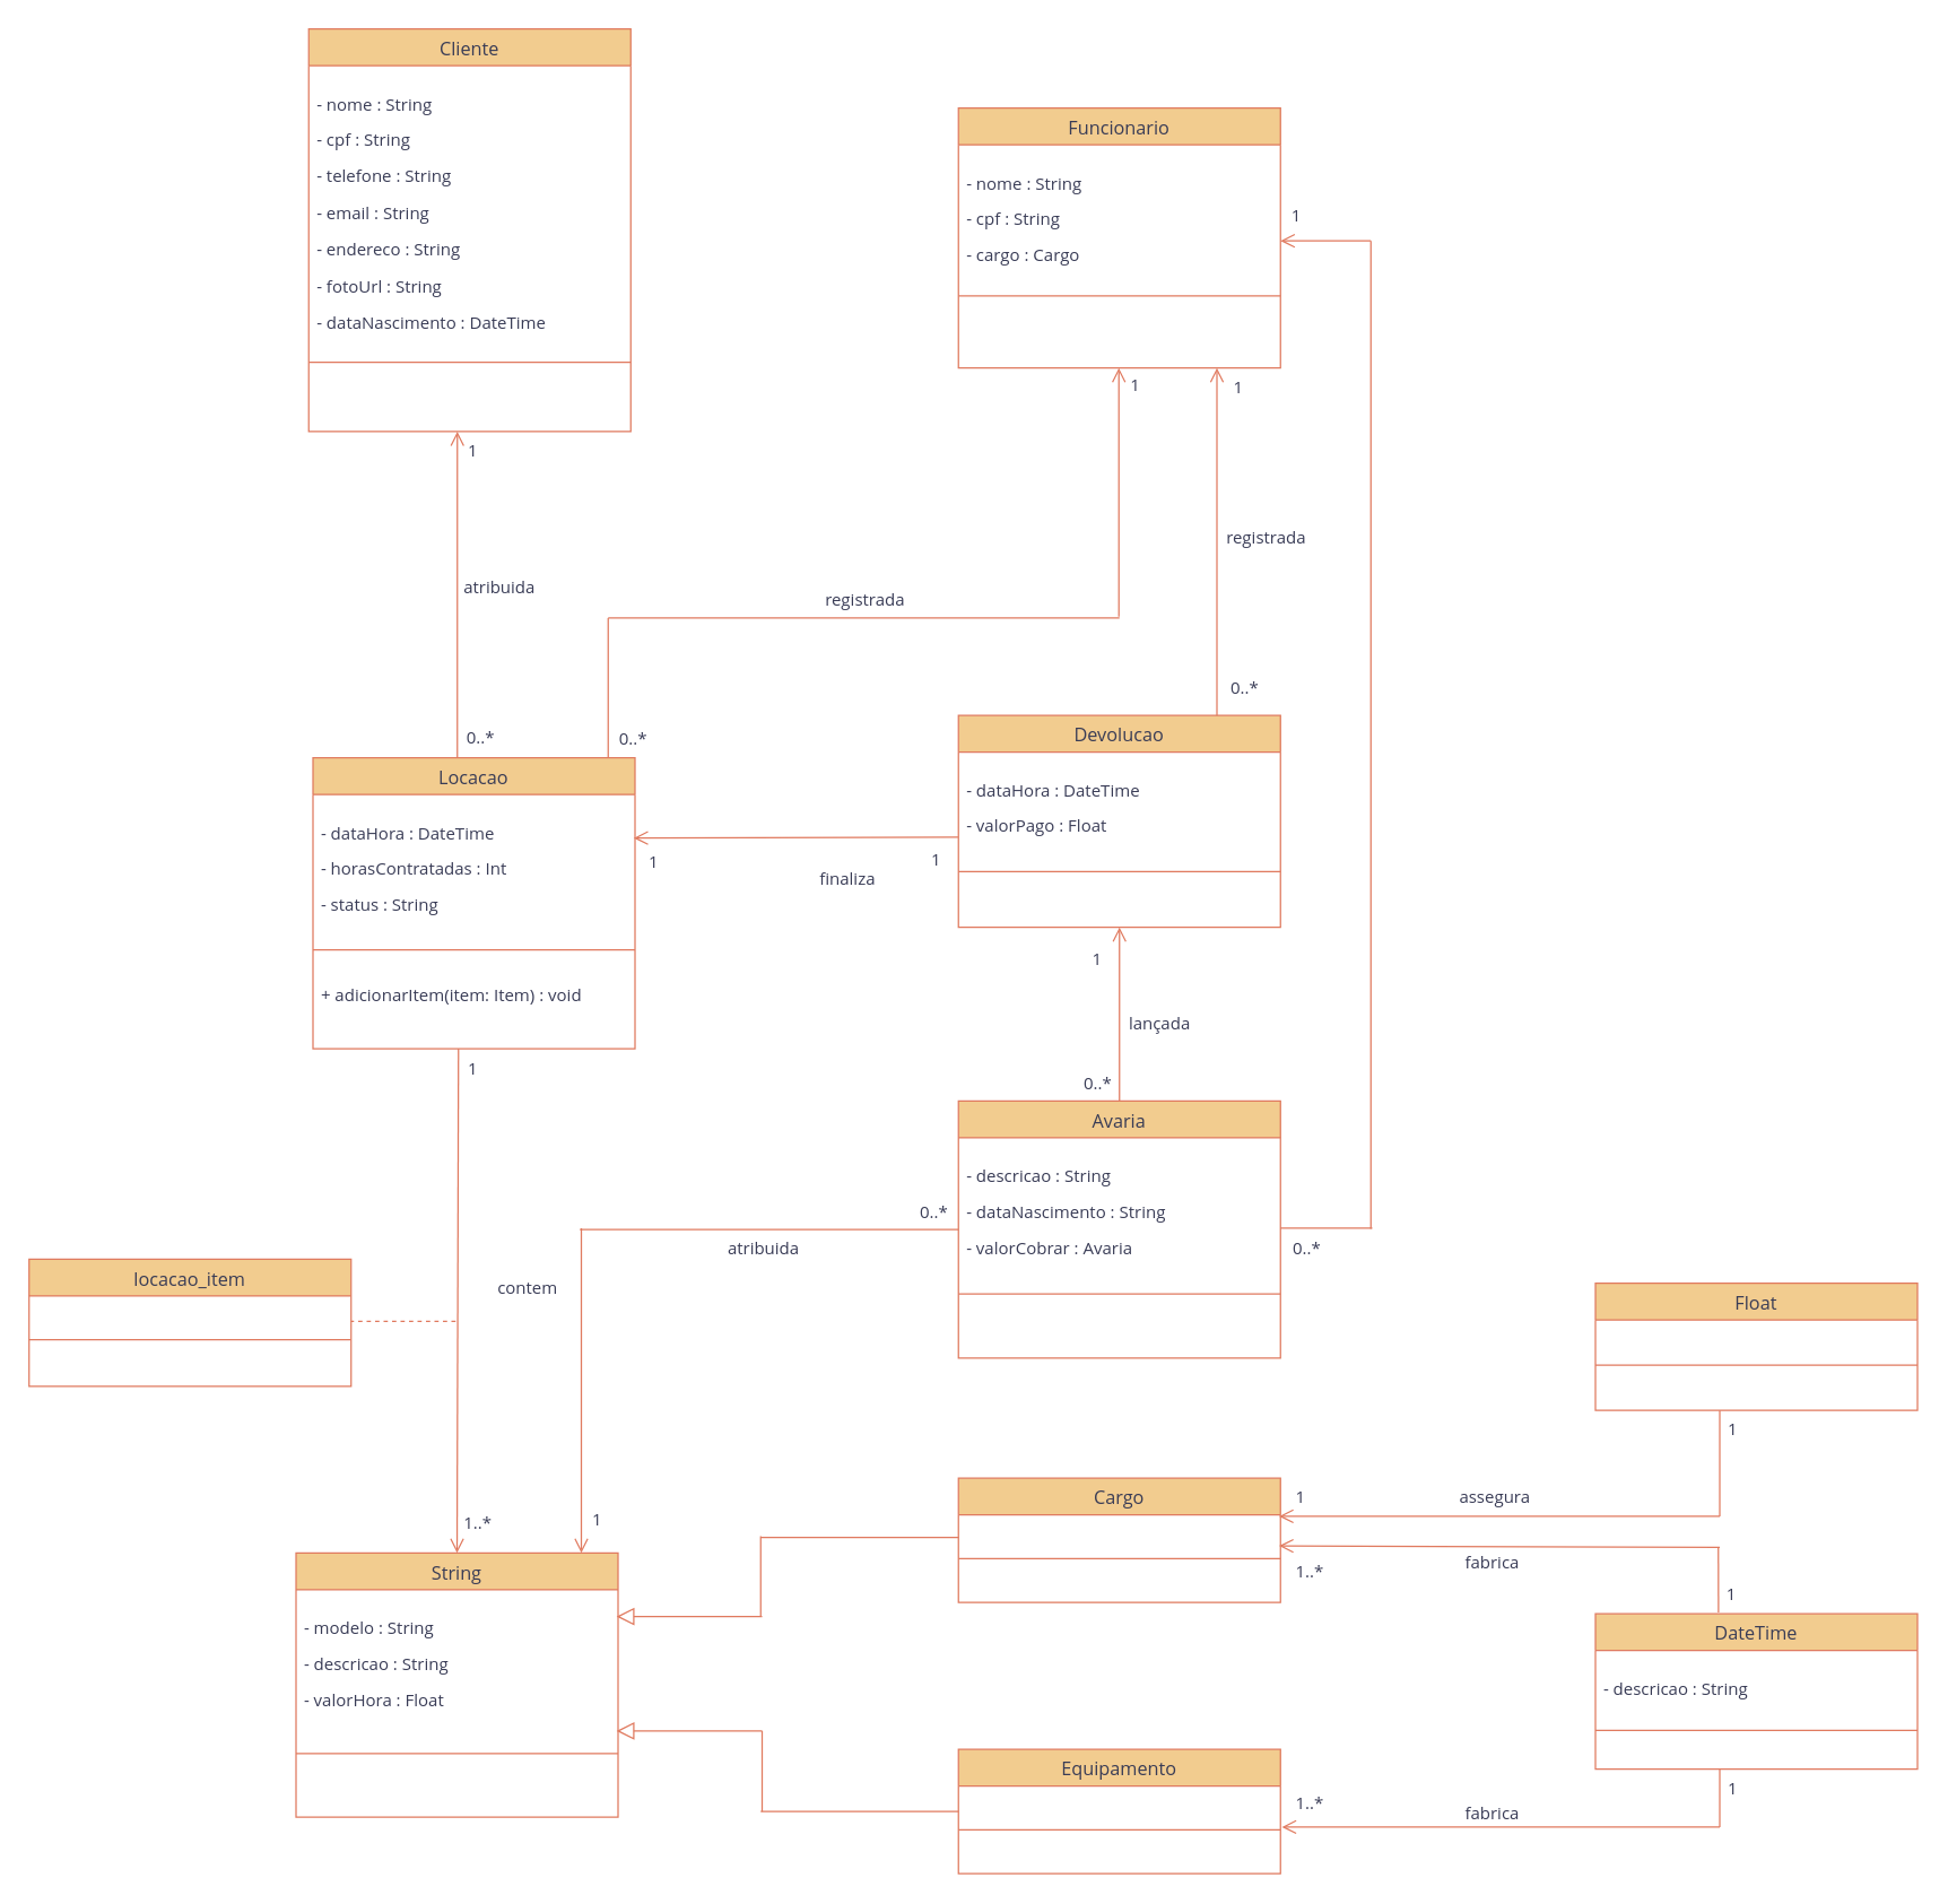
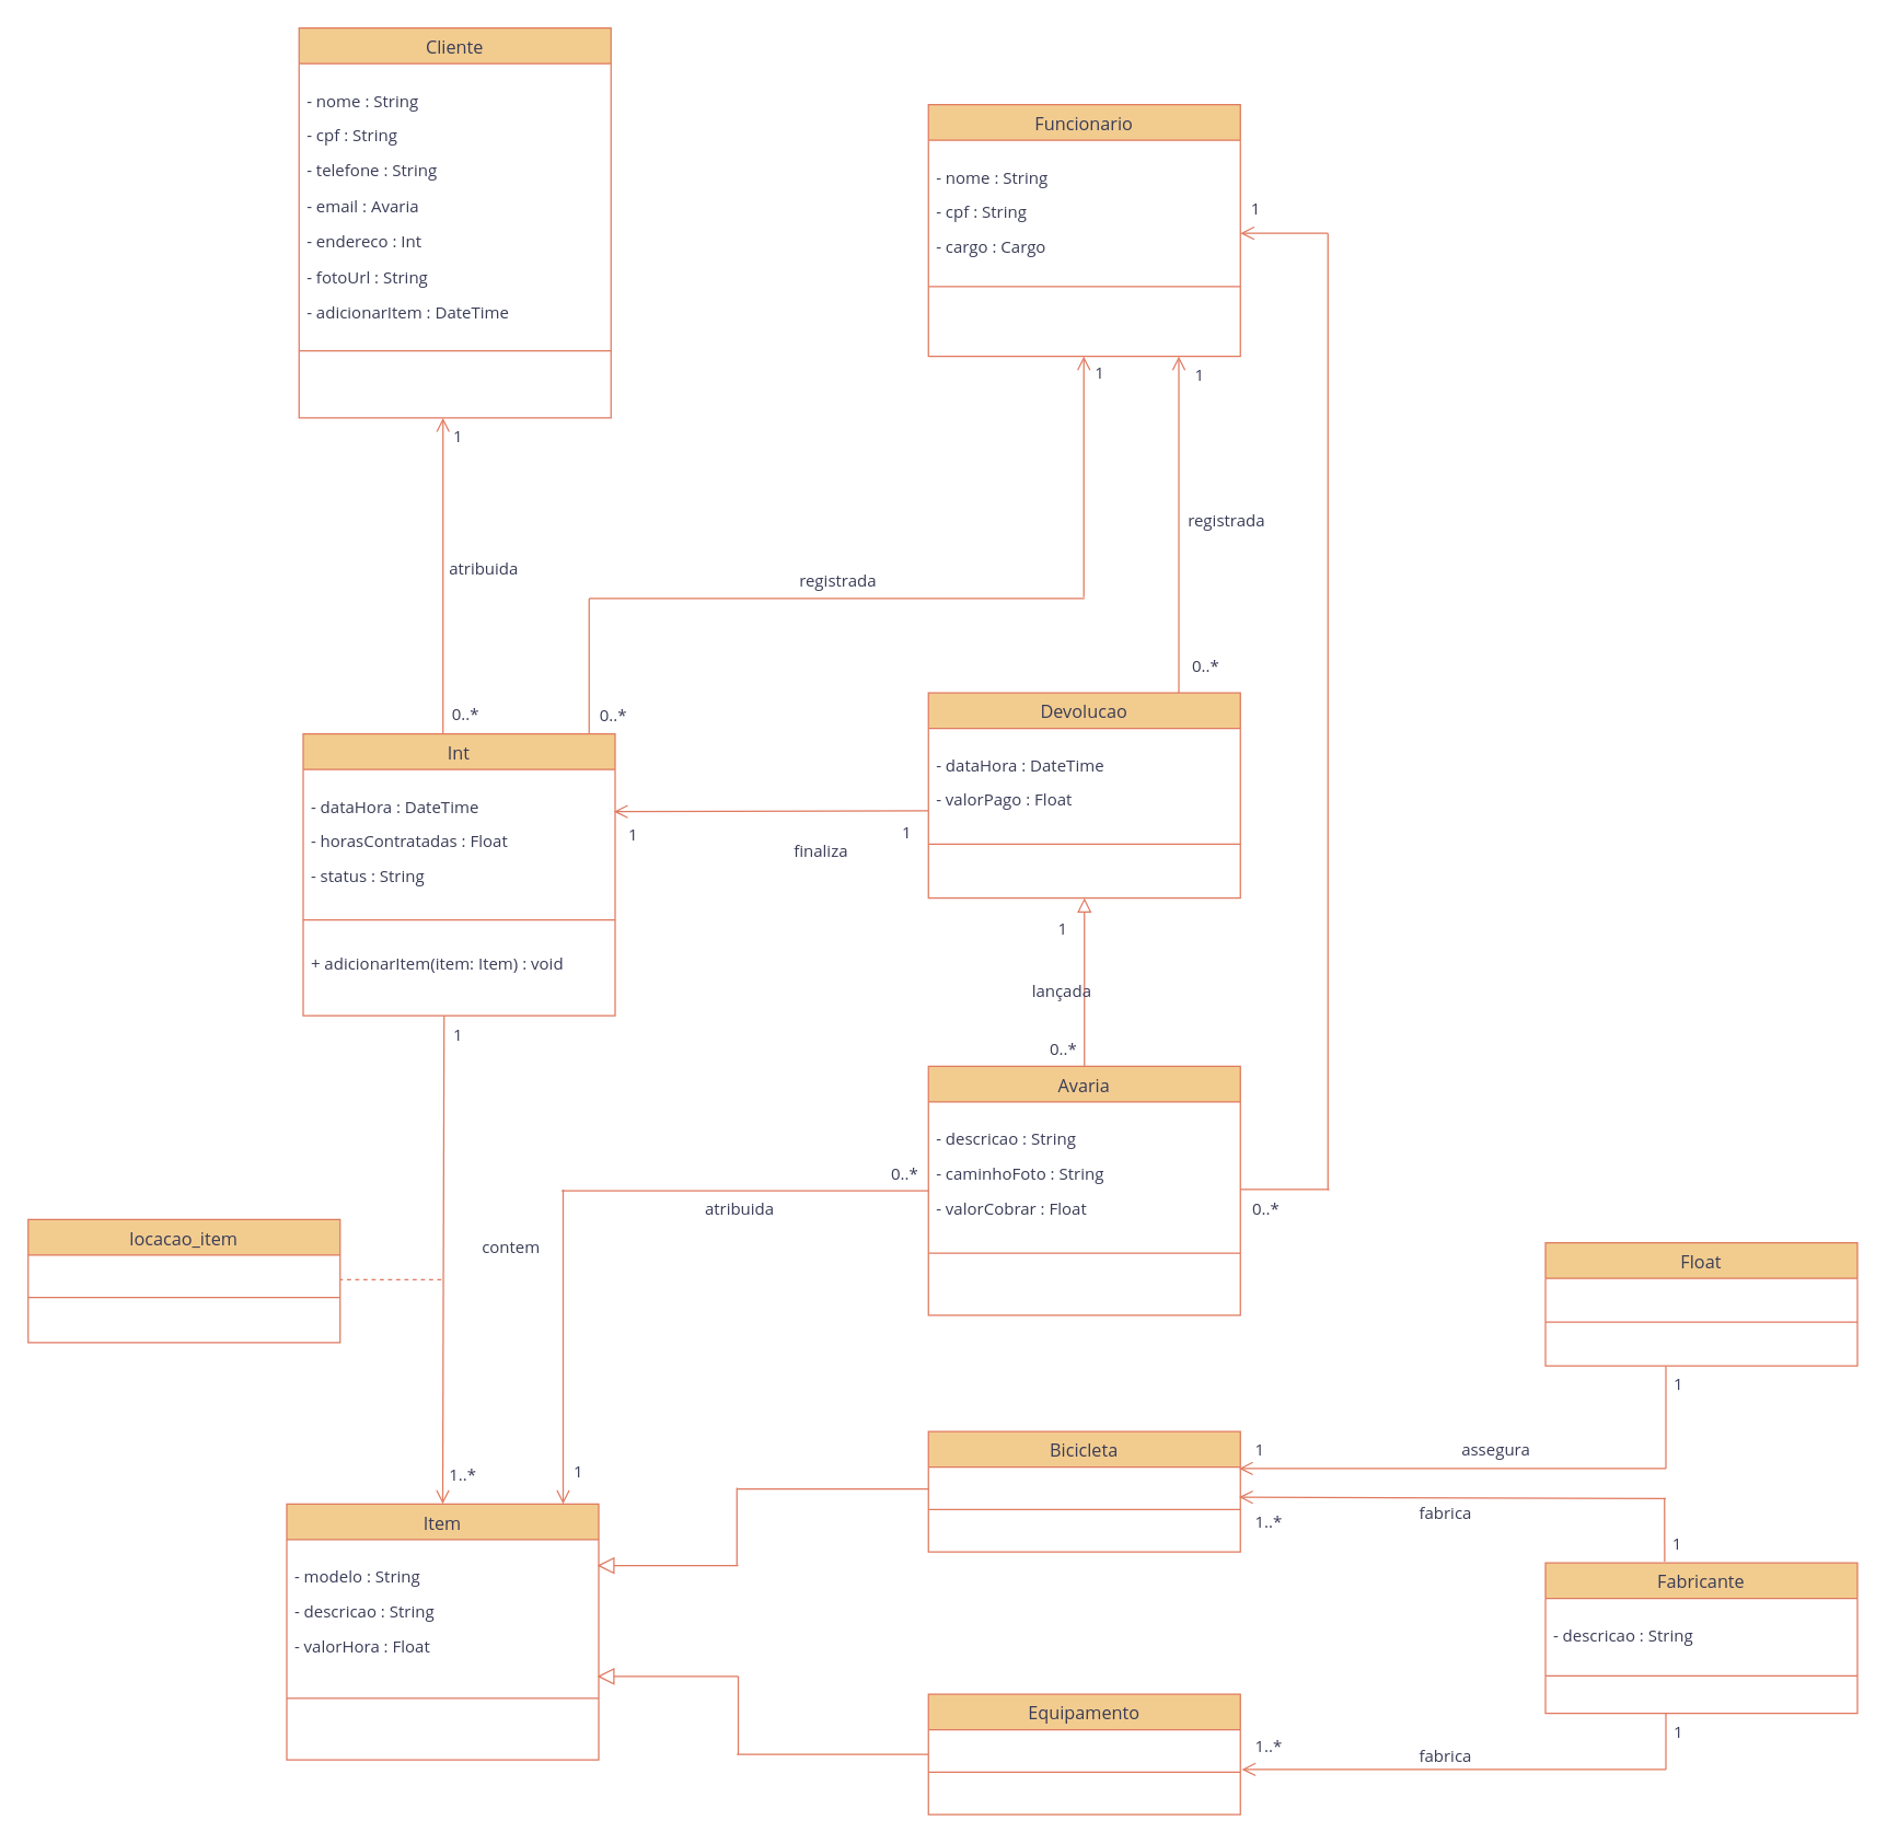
- <mxCell id="6" value="- email : String" style="text;align=left;verticalAlign=top;spacingLeft=4;spacingRight=4;overflow=hidden;rotatable=0;points=[[0,0.5],[1,0.5]];portConstraint=eastwest;rounded=0;shadow=0;html=0;labelBackgroundColor=none;fontColor=#393C56;fontFamily=Open Sans;fontSource=https%3A%2F%2Ffonts.googleapis.com%2Fcss%3Ffamily%3DOpen%2BSans;" parent="2" vertex="1"><mxGeometry y="117" width="228" height="26" as="geometry" /></mxCell>
+ <mxCell id="6" value="- email : Avaria" style="text;align=left;verticalAlign=top;spacingLeft=4;spacingRight=4;overflow=hidden;rotatable=0;points=[[0,0.5],[1,0.5]];portConstraint=eastwest;rounded=0;shadow=0;html=0;labelBackgroundColor=none;fontColor=#393C56;fontFamily=Open Sans;fontSource=https%3A%2F%2Ffonts.googleapis.com%2Fcss%3Ffamily%3DOpen%2BSans;" parent="2" vertex="1"><mxGeometry y="117" width="228" height="26" as="geometry" /></mxCell>
- <mxCell id="7" value="- endereco : String" style="text;align=left;verticalAlign=top;spacingLeft=4;spacingRight=4;overflow=hidden;rotatable=0;points=[[0,0.5],[1,0.5]];portConstraint=eastwest;rounded=0;shadow=0;html=0;labelBackgroundColor=none;fontColor=#393C56;fontFamily=Open Sans;fontSource=https%3A%2F%2Ffonts.googleapis.com%2Fcss%3Ffamily%3DOpen%2BSans;" parent="2" vertex="1"><mxGeometry y="143" width="228" height="26" as="geometry" /></mxCell>
+ <mxCell id="7" value="- endereco : Int" style="text;align=left;verticalAlign=top;spacingLeft=4;spacingRight=4;overflow=hidden;rotatable=0;points=[[0,0.5],[1,0.5]];portConstraint=eastwest;rounded=0;shadow=0;html=0;labelBackgroundColor=none;fontColor=#393C56;fontFamily=Open Sans;fontSource=https%3A%2F%2Ffonts.googleapis.com%2Fcss%3Ffamily%3DOpen%2BSans;" parent="2" vertex="1"><mxGeometry y="143" width="228" height="26" as="geometry" /></mxCell>
- <mxCell id="9" value="- dataNascimento : DateTime" style="text;align=left;verticalAlign=top;spacingLeft=4;spacingRight=4;overflow=hidden;rotatable=0;points=[[0,0.5],[1,0.5]];portConstraint=eastwest;rounded=0;shadow=0;html=0;labelBackgroundColor=none;fontColor=#393C56;fontFamily=Open Sans;fontSource=https%3A%2F%2Ffonts.googleapis.com%2Fcss%3Ffamily%3DOpen%2BSans;" parent="2" vertex="1"><mxGeometry y="195" width="228" height="26" as="geometry" /></mxCell>
+ <mxCell id="9" value="- adicionarItem : DateTime" style="text;align=left;verticalAlign=top;spacingLeft=4;spacingRight=4;overflow=hidden;rotatable=0;points=[[0,0.5],[1,0.5]];portConstraint=eastwest;rounded=0;shadow=0;html=0;labelBackgroundColor=none;fontColor=#393C56;fontFamily=Open Sans;fontSource=https%3A%2F%2Ffonts.googleapis.com%2Fcss%3Ffamily%3DOpen%2BSans;" parent="2" vertex="1"><mxGeometry y="195" width="228" height="26" as="geometry" /></mxCell>
- <mxCell id="20" value="Locacao" style="swimlane;fontStyle=0;align=center;verticalAlign=top;childLayout=stackLayout;horizontal=1;startSize=26;horizontalStack=0;resizeParent=1;resizeLast=0;collapsible=1;marginBottom=0;rounded=0;shadow=0;strokeWidth=1;labelBackgroundColor=none;fillColor=#F2CC8F;strokeColor=#E07A5F;fontColor=#393C56;fontSize=13;fontFamily=Open Sans;fontSource=https%3A%2F%2Ffonts.googleapis.com%2Fcss%3Ffamily%3DOpen%2BSans;" parent="1" vertex="1"><mxGeometry x="221" y="536" width="228" height="206" as="geometry"><mxRectangle x="550" y="140" width="160" height="26" as="alternateBounds" /></mxGeometry></mxCell>
+ <mxCell id="20" value="Int" style="swimlane;fontStyle=0;align=center;verticalAlign=top;childLayout=stackLayout;horizontal=1;startSize=26;horizontalStack=0;resizeParent=1;resizeLast=0;collapsible=1;marginBottom=0;rounded=0;shadow=0;strokeWidth=1;labelBackgroundColor=none;fillColor=#F2CC8F;strokeColor=#E07A5F;fontColor=#393C56;fontSize=13;fontFamily=Open Sans;fontSource=https%3A%2F%2Ffonts.googleapis.com%2Fcss%3Ffamily%3DOpen%2BSans;" parent="1" vertex="1"><mxGeometry x="221" y="536" width="228" height="206" as="geometry"><mxRectangle x="550" y="140" width="160" height="26" as="alternateBounds" /></mxGeometry></mxCell>
- <mxCell id="22" value="- horasContratadas : Int" style="text;align=left;verticalAlign=top;spacingLeft=4;spacingRight=4;overflow=hidden;rotatable=0;points=[[0,0.5],[1,0.5]];portConstraint=eastwest;rounded=0;shadow=0;html=0;labelBackgroundColor=none;fontColor=#393C56;fontFamily=Open Sans;fontSource=https%3A%2F%2Ffonts.googleapis.com%2Fcss%3Ffamily%3DOpen%2BSans;" parent="20" vertex="1"><mxGeometry y="65" width="228" height="26" as="geometry" /></mxCell>
+ <mxCell id="22" value="- horasContratadas : Float" style="text;align=left;verticalAlign=top;spacingLeft=4;spacingRight=4;overflow=hidden;rotatable=0;points=[[0,0.5],[1,0.5]];portConstraint=eastwest;rounded=0;shadow=0;html=0;labelBackgroundColor=none;fontColor=#393C56;fontFamily=Open Sans;fontSource=https%3A%2F%2Ffonts.googleapis.com%2Fcss%3Ffamily%3DOpen%2BSans;" parent="20" vertex="1"><mxGeometry y="65" width="228" height="26" as="geometry" /></mxCell>
- <mxCell id="89" value="" style="endArrow=open;html=1;rounded=0;labelBackgroundColor=none;strokeColor=#E07A5F;fontColor=default;endFill=0;endSize=8;fontFamily=Open Sans;fontSource=https%3A%2F%2Ffonts.googleapis.com%2Fcss%3Ffamily%3DOpen%2BSans;exitX=0.5;exitY=0;exitDx=0;exitDy=0;entryX=0.5;entryY=1;entryDx=0;entryDy=0;" parent="1" source="82" target="16" edge="1"><mxGeometry width="50" height="50" relative="1" as="geometry"><mxPoint x="790" y="1017" as="sourcePoint" /><mxPoint x="792" y="684" as="targetPoint" /></mxGeometry></mxCell>
+ <mxCell id="89" value="" style="endArrow=block;html=1;rounded=0;labelBackgroundColor=none;strokeColor=#E07A5F;fontColor=default;endFill=0;endSize=8;fontFamily=Open Sans;fontSource=https%3A%2F%2Ffonts.googleapis.com%2Fcss%3Ffamily%3DOpen%2BSans;exitX=0.5;exitY=0;exitDx=0;exitDy=0;entryX=0.5;entryY=1;entryDx=0;entryDy=0;" parent="1" source="82" target="16" edge="1"><mxGeometry width="50" height="50" relative="1" as="geometry"><mxPoint x="790" y="1017" as="sourcePoint" /><mxPoint x="792" y="684" as="targetPoint" /></mxGeometry></mxCell>
- <mxCell id="90" value="lançada" style="text;whiteSpace=wrap;html=1;labelBackgroundColor=none;fontColor=#393C56;fontFamily=Open Sans;fontSource=https%3A%2F%2Ffonts.googleapis.com%2Fcss%3Ffamily%3DOpen%2BSans;" parent="1" vertex="1"><mxGeometry x="797" y="711" width="69" height="22" as="geometry" /></mxCell>
+ <mxCell id="90" value="lançada" style="text;whiteSpace=wrap;html=1;labelBackgroundColor=none;fontColor=#393C56;fontFamily=Open Sans;fontSource=https%3A%2F%2Ffonts.googleapis.com%2Fcss%3Ffamily%3DOpen%2BSans;" parent="1" vertex="1"><mxGeometry x="752" y="711" width="69" height="22" as="geometry" /></mxCell>
- <mxCell id="84" value="- dataNascimento : String" style="text;align=left;verticalAlign=top;spacingLeft=4;spacingRight=4;overflow=hidden;rotatable=0;points=[[0,0.5],[1,0.5]];portConstraint=eastwest;rounded=0;shadow=0;html=0;labelBackgroundColor=none;fontColor=#393C56;fontFamily=Open Sans;fontSource=https%3A%2F%2Ffonts.googleapis.com%2Fcss%3Ffamily%3DOpen%2BSans;" parent="82" vertex="1"><mxGeometry y="65" width="228" height="26" as="geometry" /></mxCell>
+ <mxCell id="84" value="- caminhoFoto : String" style="text;align=left;verticalAlign=top;spacingLeft=4;spacingRight=4;overflow=hidden;rotatable=0;points=[[0,0.5],[1,0.5]];portConstraint=eastwest;rounded=0;shadow=0;html=0;labelBackgroundColor=none;fontColor=#393C56;fontFamily=Open Sans;fontSource=https%3A%2F%2Ffonts.googleapis.com%2Fcss%3Ffamily%3DOpen%2BSans;" parent="82" vertex="1"><mxGeometry y="65" width="228" height="26" as="geometry" /></mxCell>
- <mxCell id="85" value="- valorCobrar : Avaria" style="text;align=left;verticalAlign=top;spacingLeft=4;spacingRight=4;overflow=hidden;rotatable=0;points=[[0,0.5],[1,0.5]];portConstraint=eastwest;rounded=0;shadow=0;html=0;labelBackgroundColor=none;fontColor=#393C56;fontFamily=Open Sans;fontSource=https%3A%2F%2Ffonts.googleapis.com%2Fcss%3Ffamily%3DOpen%2BSans;" parent="82" vertex="1"><mxGeometry y="91" width="228" height="26" as="geometry" /></mxCell>
+ <mxCell id="85" value="- valorCobrar : Float" style="text;align=left;verticalAlign=top;spacingLeft=4;spacingRight=4;overflow=hidden;rotatable=0;points=[[0,0.5],[1,0.5]];portConstraint=eastwest;rounded=0;shadow=0;html=0;labelBackgroundColor=none;fontColor=#393C56;fontFamily=Open Sans;fontSource=https%3A%2F%2Ffonts.googleapis.com%2Fcss%3Ffamily%3DOpen%2BSans;" parent="82" vertex="1"><mxGeometry y="91" width="228" height="26" as="geometry" /></mxCell>
- <mxCell id="68" value="assegura" style="text;whiteSpace=wrap;html=1;labelBackgroundColor=none;fontColor=#393C56;fontFamily=Open Sans;fontSource=https%3A%2F%2Ffonts.googleapis.com%2Fcss%3Ffamily%3DOpen%2BSans;" parent="1" vertex="1"><mxGeometry x="1031" y="1046" width="44" height="22" as="geometry" /></mxCell>
+ <mxCell id="68" value="assegura" style="text;whiteSpace=wrap;html=1;labelBackgroundColor=none;fontColor=#393C56;fontFamily=Open Sans;fontSource=https%3A%2F%2Ffonts.googleapis.com%2Fcss%3Ffamily%3DOpen%2BSans;" parent="1" vertex="1"><mxGeometry x="1066" y="1046" width="44" height="22" as="geometry" /></mxCell>
- <mxCell id="30" value="Cargo" style="swimlane;fontStyle=0;align=center;verticalAlign=top;childLayout=stackLayout;horizontal=1;startSize=26;horizontalStack=0;resizeParent=1;resizeLast=0;collapsible=1;marginBottom=0;rounded=0;shadow=0;strokeWidth=1;labelBackgroundColor=none;fillColor=#F2CC8F;strokeColor=#E07A5F;fontColor=#393C56;fontSize=13;fontFamily=Open Sans;fontSource=https%3A%2F%2Ffonts.googleapis.com%2Fcss%3Ffamily%3DOpen%2BSans;" parent="1" vertex="1"><mxGeometry x="678" y="1046" width="228" height="88" as="geometry"><mxRectangle x="340" y="380" width="170" height="26" as="alternateBounds" /></mxGeometry></mxCell>
+ <mxCell id="30" value="Bicicleta" style="swimlane;fontStyle=0;align=center;verticalAlign=top;childLayout=stackLayout;horizontal=1;startSize=26;horizontalStack=0;resizeParent=1;resizeLast=0;collapsible=1;marginBottom=0;rounded=0;shadow=0;strokeWidth=1;labelBackgroundColor=none;fillColor=#F2CC8F;strokeColor=#E07A5F;fontColor=#393C56;fontSize=13;fontFamily=Open Sans;fontSource=https%3A%2F%2Ffonts.googleapis.com%2Fcss%3Ffamily%3DOpen%2BSans;" parent="1" vertex="1"><mxGeometry x="678" y="1046" width="228" height="88" as="geometry"><mxRectangle x="340" y="380" width="170" height="26" as="alternateBounds" /></mxGeometry></mxCell>
- <mxCell id="32" value="String" style="swimlane;fontStyle=0;align=center;verticalAlign=top;childLayout=stackLayout;horizontal=1;startSize=26;horizontalStack=0;resizeParent=1;resizeLast=0;collapsible=1;marginBottom=0;rounded=0;shadow=0;strokeWidth=1;labelBackgroundColor=none;fillColor=#F2CC8F;strokeColor=#E07A5F;fontColor=#393C56;fontSize=13;fontFamily=Open Sans;fontSource=https%3A%2F%2Ffonts.googleapis.com%2Fcss%3Ffamily%3DOpen%2BSans;" parent="1" vertex="1"><mxGeometry x="209" y="1099" width="228" height="187" as="geometry"><mxRectangle x="340" y="380" width="170" height="26" as="alternateBounds" /></mxGeometry></mxCell>
+ <mxCell id="32" value="Item" style="swimlane;fontStyle=0;align=center;verticalAlign=top;childLayout=stackLayout;horizontal=1;startSize=26;horizontalStack=0;resizeParent=1;resizeLast=0;collapsible=1;marginBottom=0;rounded=0;shadow=0;strokeWidth=1;labelBackgroundColor=none;fillColor=#F2CC8F;strokeColor=#E07A5F;fontColor=#393C56;fontSize=13;fontFamily=Open Sans;fontSource=https%3A%2F%2Ffonts.googleapis.com%2Fcss%3Ffamily%3DOpen%2BSans;" parent="1" vertex="1"><mxGeometry x="209" y="1099" width="228" height="187" as="geometry"><mxRectangle x="340" y="380" width="170" height="26" as="alternateBounds" /></mxGeometry></mxCell>
- <mxCell id="41" value="DateTime" style="swimlane;fontStyle=0;align=center;verticalAlign=top;childLayout=stackLayout;horizontal=1;startSize=26;horizontalStack=0;resizeParent=1;resizeLast=0;collapsible=1;marginBottom=0;rounded=0;shadow=0;strokeWidth=1;labelBackgroundColor=none;fillColor=#F2CC8F;strokeColor=#E07A5F;fontColor=#393C56;fontSize=13;fontFamily=Open Sans;fontSource=https%3A%2F%2Ffonts.googleapis.com%2Fcss%3Ffamily%3DOpen%2BSans;" parent="1" vertex="1"><mxGeometry x="1129" y="1142" width="228" height="110" as="geometry"><mxRectangle x="130" y="380" width="160" height="26" as="alternateBounds" /></mxGeometry></mxCell>
+ <mxCell id="41" value="Fabricante" style="swimlane;fontStyle=0;align=center;verticalAlign=top;childLayout=stackLayout;horizontal=1;startSize=26;horizontalStack=0;resizeParent=1;resizeLast=0;collapsible=1;marginBottom=0;rounded=0;shadow=0;strokeWidth=1;labelBackgroundColor=none;fillColor=#F2CC8F;strokeColor=#E07A5F;fontColor=#393C56;fontSize=13;fontFamily=Open Sans;fontSource=https%3A%2F%2Ffonts.googleapis.com%2Fcss%3Ffamily%3DOpen%2BSans;" parent="1" vertex="1"><mxGeometry x="1129" y="1142" width="228" height="110" as="geometry"><mxRectangle x="130" y="380" width="160" height="26" as="alternateBounds" /></mxGeometry></mxCell>
